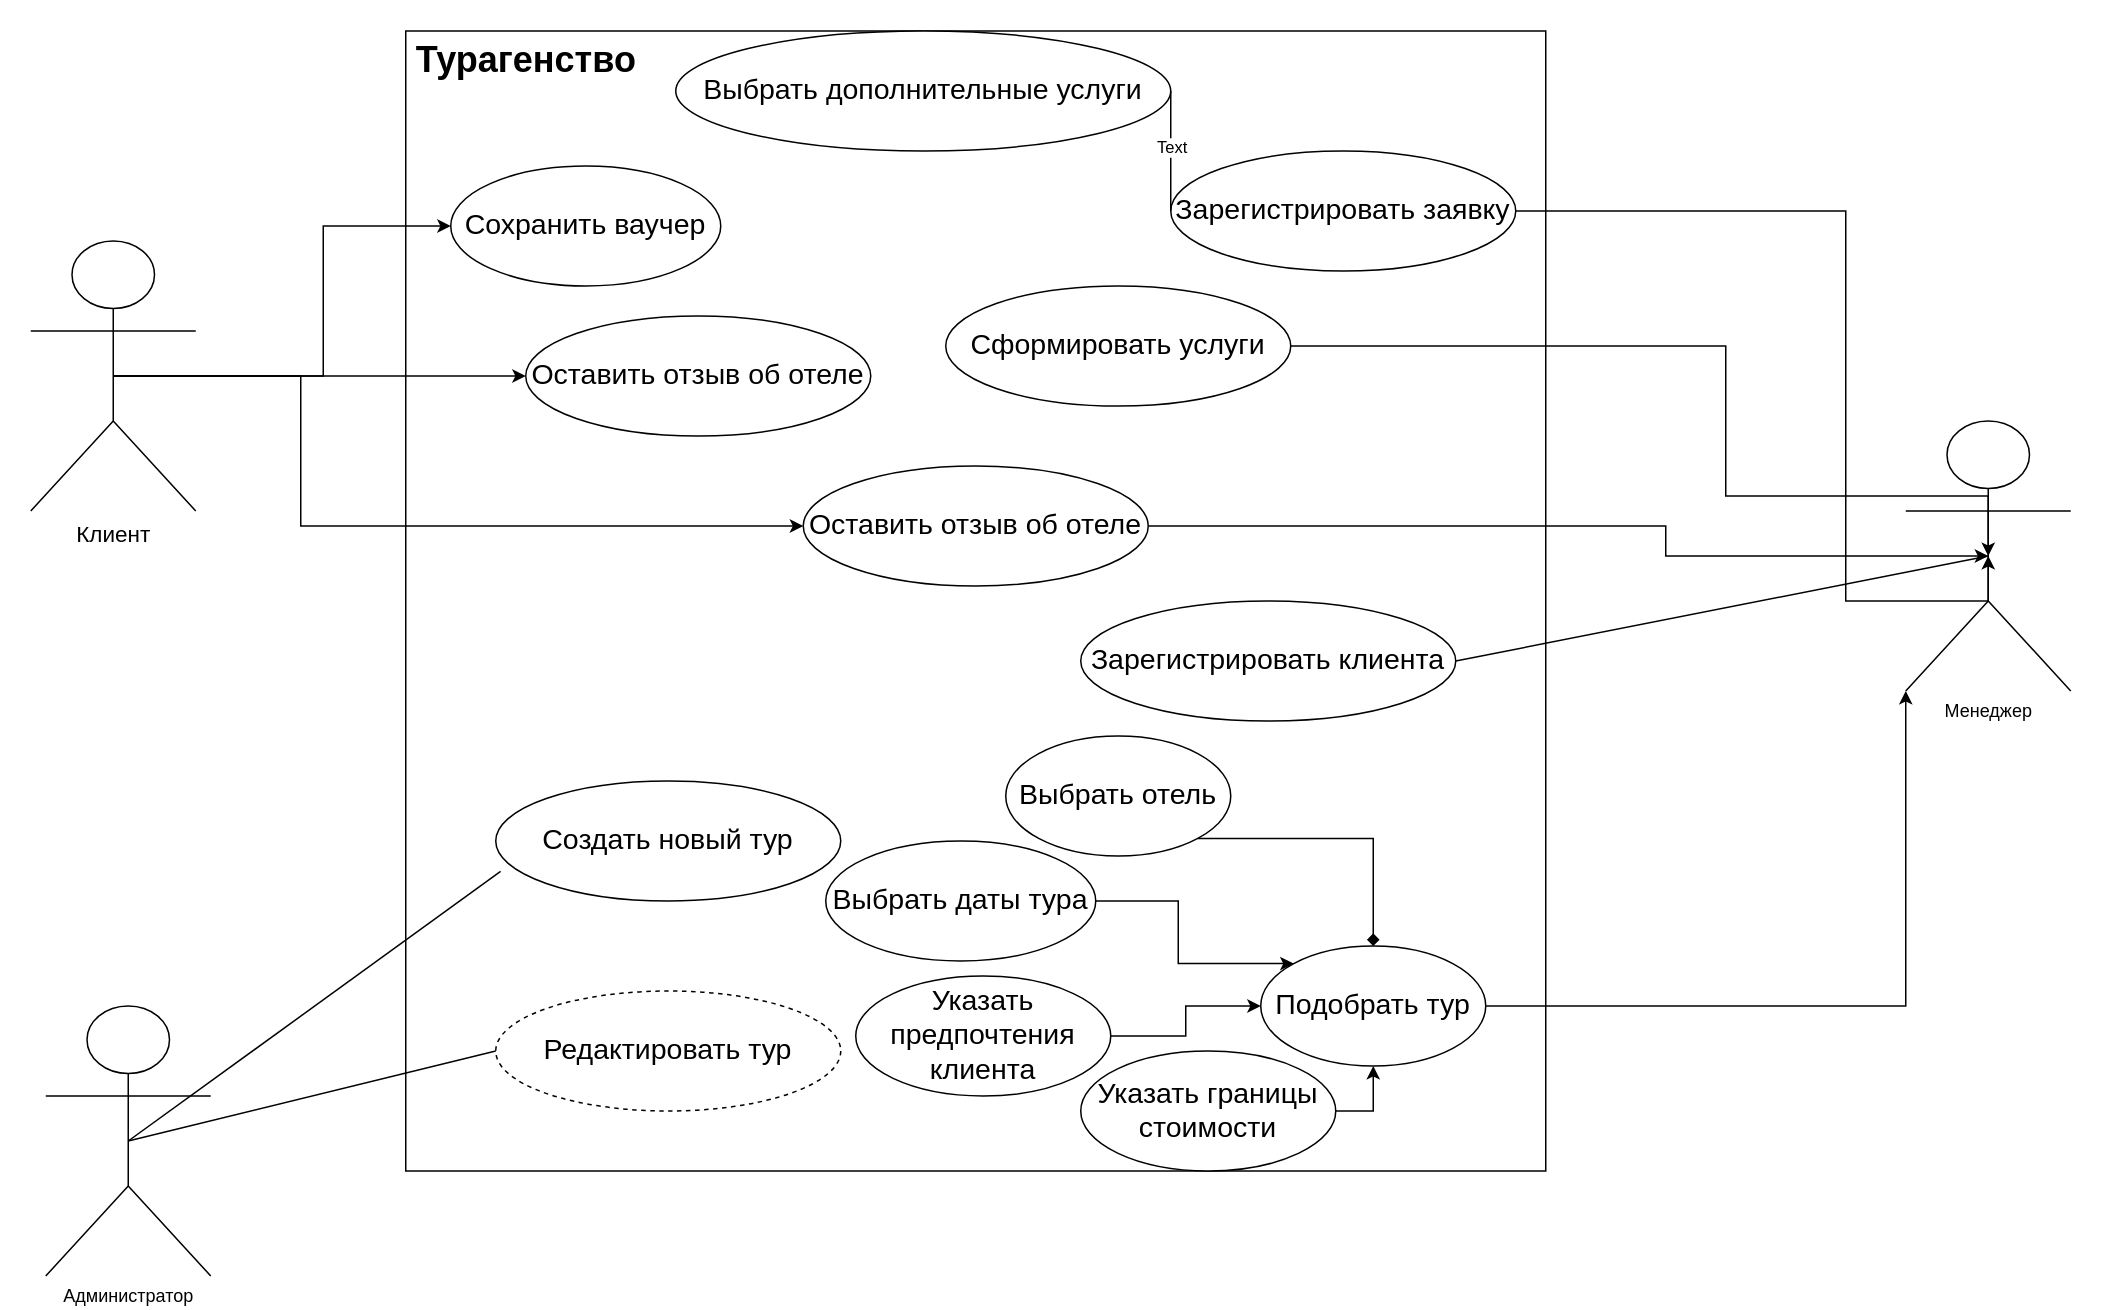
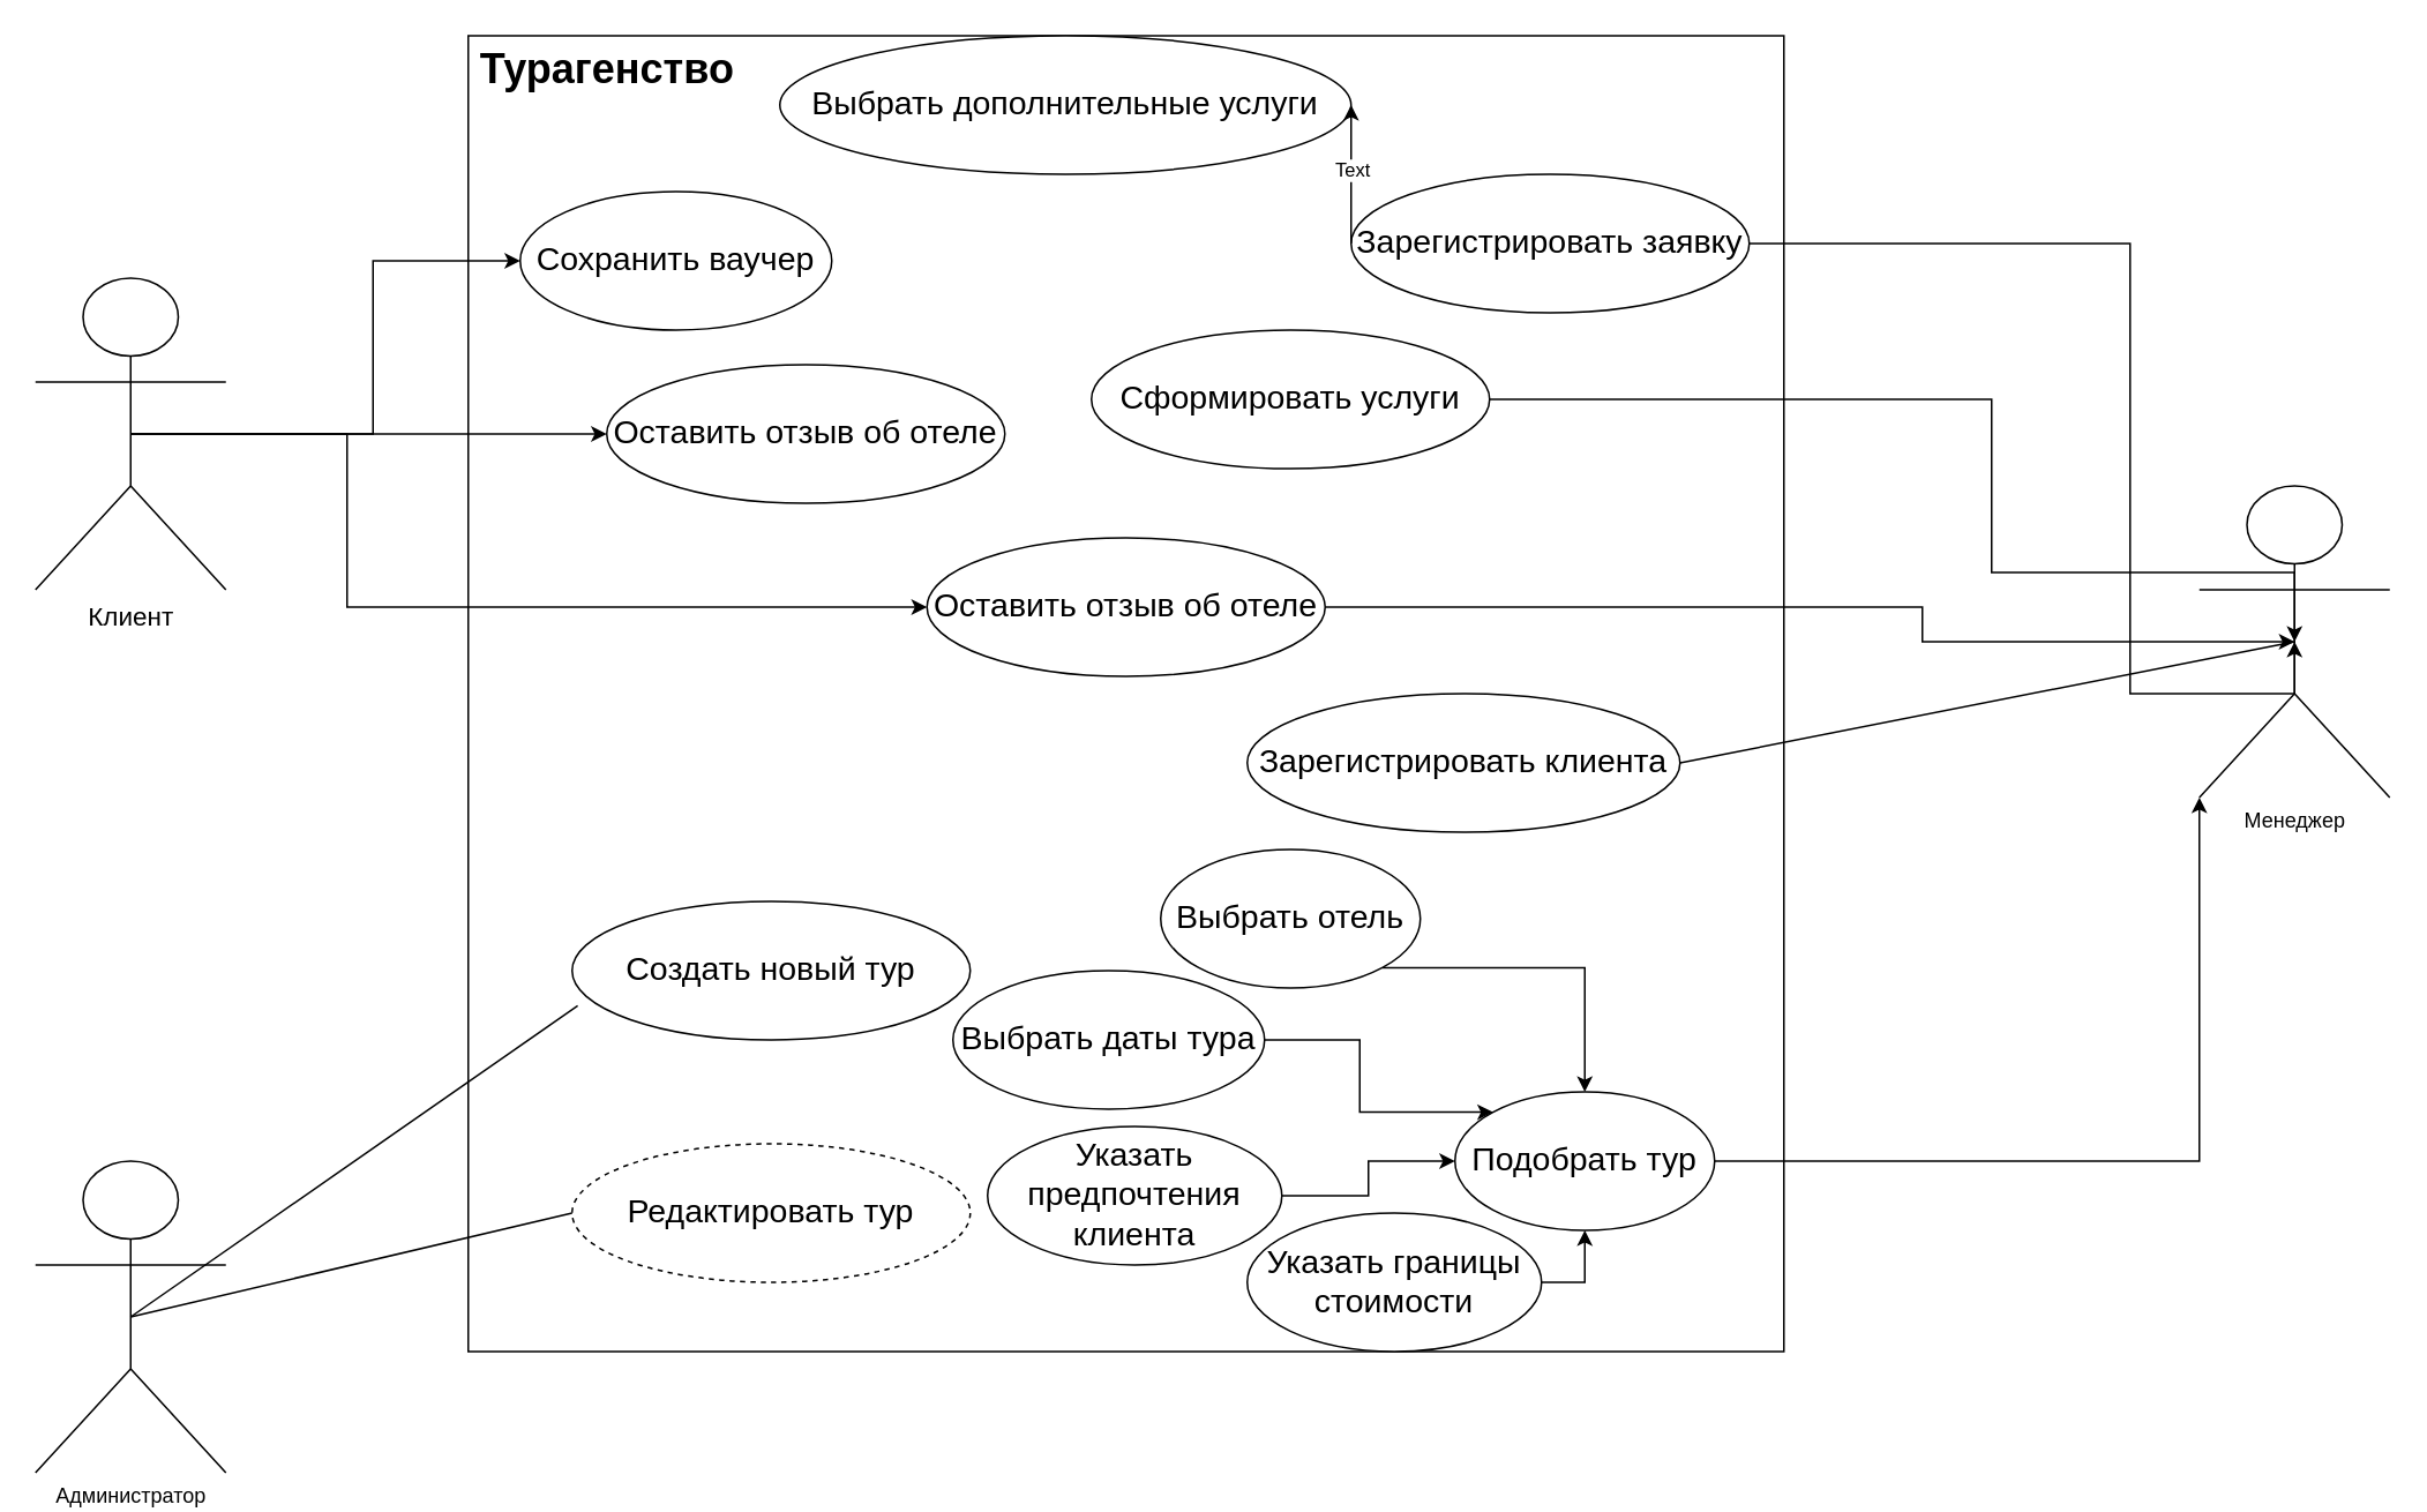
- <mxCell id="21" value="" style="endArrow=none;html=1;rounded=0;entryX=1;entryY=0.5;entryDx=0;entryDy=0;exitX=0;exitY=0.5;exitDx=0;exitDy=0;" edge="1" parent="1" source="20" target="18"><mxGeometry width="50" height="50" relative="1" as="geometry"><mxPoint x="690" y="210" as="sourcePoint" /><mxPoint x="740" y="160" as="targetPoint" /></mxGeometry></mxCell>
+ <mxCell id="21" value="" style="endArrow=classic;html=1;rounded=0;entryX=1;entryY=0.5;entryDx=0;entryDy=0;exitX=0;exitY=0.5;exitDx=0;exitDy=0;" edge="1" parent="1" source="20" target="18"><mxGeometry width="50" height="50" relative="1" as="geometry"><mxPoint x="690" y="210" as="sourcePoint" /><mxPoint x="740" y="160" as="targetPoint" /></mxGeometry></mxCell>
- <mxCell id="29" style="edgeStyle=orthogonalEdgeStyle;rounded=0;orthogonalLoop=1;jettySize=auto;html=1;exitX=1;exitY=1;exitDx=0;exitDy=0;entryX=0.5;entryY=0;entryDx=0;entryDy=0;endArrow=diamond;" edge="1" parent="1" source="30" target="28"><mxGeometry relative="1" as="geometry" /></mxCell>
+ <mxCell id="29" style="edgeStyle=orthogonalEdgeStyle;rounded=0;orthogonalLoop=1;jettySize=auto;html=1;exitX=1;exitY=1;exitDx=0;exitDy=0;entryX=0.5;entryY=0;entryDx=0;entryDy=0;" edge="1" parent="1" source="30" target="28"><mxGeometry relative="1" as="geometry" /></mxCell>
- <mxCell id="8" value="Администратор" style="shape=umlActor;verticalLabelPosition=bottom;verticalAlign=top;html=1;outlineConnect=0;" vertex="1" parent="1"><mxGeometry x="30" y="670" width="110" height="180" as="geometry" /></mxCell>
+ <mxCell id="8" value="Администратор" style="shape=umlActor;verticalLabelPosition=bottom;verticalAlign=top;html=1;outlineConnect=0;" vertex="1" parent="1"><mxGeometry x="20" y="670" width="110" height="180" as="geometry" /></mxCell>
